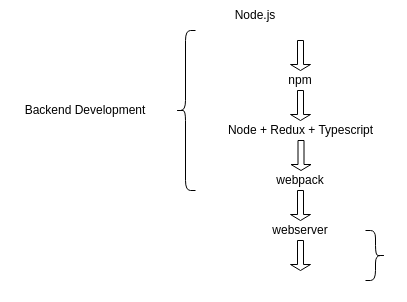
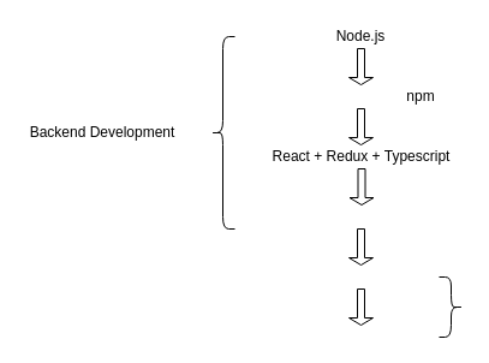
- <mxCell id="2" value="Node.js" style="text;html=1;strokeColor=none;fillColor=none;align=center;verticalAlign=middle;whiteSpace=wrap;rounded=0;" vertex="1" parent="1"><mxGeometry x="235" y="5" width="40" height="20" as="geometry" /></mxCell>
+ <mxCell id="2" value="Node.js" style="text;html=1;strokeColor=none;fillColor=none;align=center;verticalAlign=middle;whiteSpace=wrap;rounded=0;" vertex="1" parent="1"><mxGeometry x="280" y="20" width="40" height="20" as="geometry" /></mxCell>
- <mxCell id="3" value="npm" style="text;html=1;strokeColor=none;fillColor=none;align=center;verticalAlign=middle;whiteSpace=wrap;rounded=0;" vertex="1" parent="1"><mxGeometry x="280" y="70" width="40" height="20" as="geometry" /></mxCell>
+ <mxCell id="3" value="npm" style="text;html=1;strokeColor=none;fillColor=none;align=center;verticalAlign=middle;whiteSpace=wrap;rounded=0;" vertex="1" parent="1"><mxGeometry x="330" y="70" width="40" height="20" as="geometry" /></mxCell>
- <mxCell id="4" value="Node + Redux + Typescript" style="text;html=1;strokeColor=none;fillColor=none;align=center;verticalAlign=middle;whiteSpace=wrap;rounded=0;" vertex="1" parent="1"><mxGeometry x="216" y="120" width="169" height="20" as="geometry" /></mxCell>
+ <mxCell id="4" value="React + Redux + Typescript" style="text;html=1;strokeColor=none;fillColor=none;align=center;verticalAlign=middle;whiteSpace=wrap;rounded=0;" vertex="1" parent="1"><mxGeometry x="216" y="120" width="169" height="20" as="geometry" /></mxCell>
- <mxCell id="5" value="webpack" style="text;html=1;strokeColor=none;fillColor=none;align=center;verticalAlign=middle;whiteSpace=wrap;rounded=0;" vertex="1" parent="1"><mxGeometry x="275" y="170" width="50" height="20" as="geometry" /></mxCell>
- <mxCell id="6" value="webserver" style="text;html=1;strokeColor=none;fillColor=none;align=center;verticalAlign=middle;whiteSpace=wrap;rounded=0;" vertex="1" parent="1"><mxGeometry x="275" y="220" width="50" height="20" as="geometry" /></mxCell>
